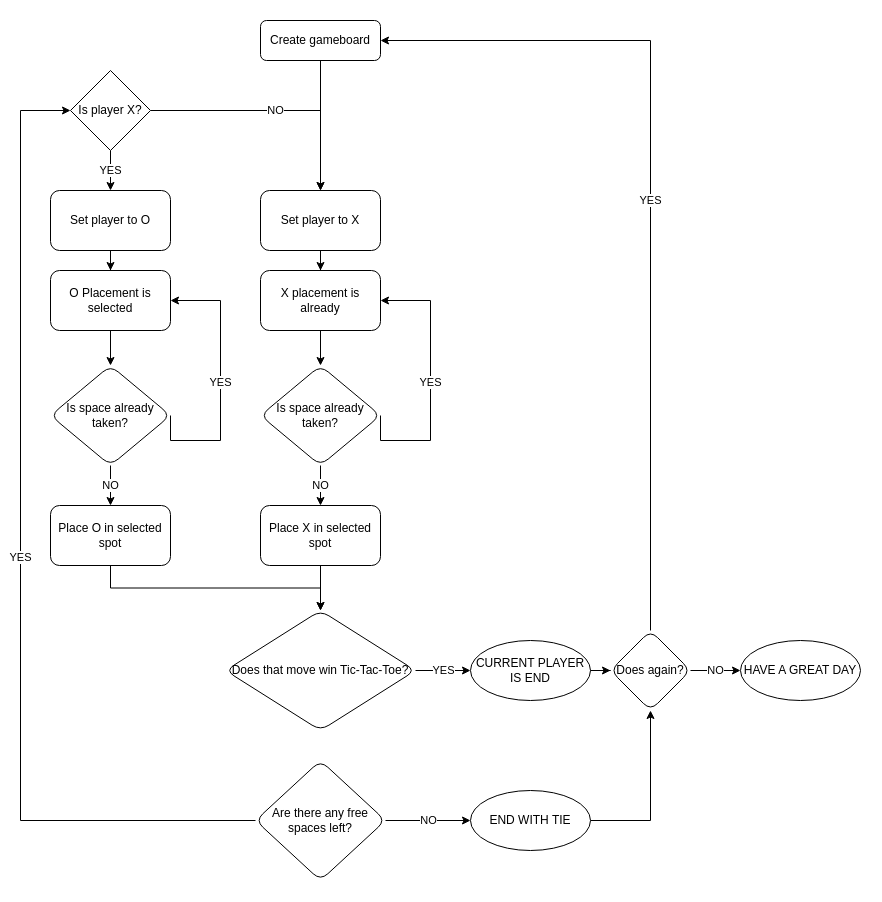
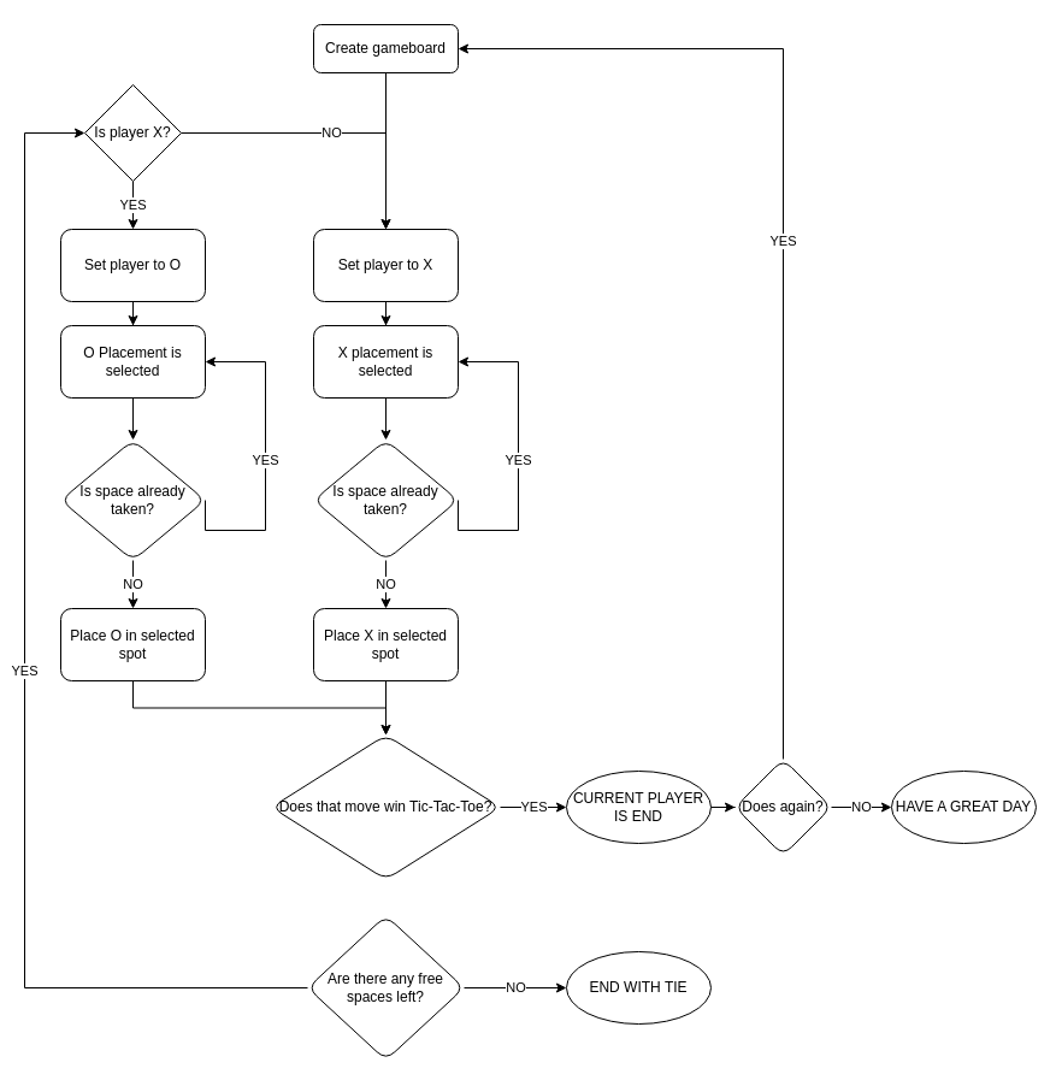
- <mxCell id="7" value="X placement is already" style="whiteSpace=wrap;html=1;rounded=1;glass=0;strokeWidth=1;shadow=0;" vertex="1" parent="1"><mxGeometry x="260" y="270" width="120" height="60" as="geometry" /></mxCell>
+ <mxCell id="7" value="X placement is selected" style="whiteSpace=wrap;html=1;rounded=1;glass=0;strokeWidth=1;shadow=0;" vertex="1" parent="1"><mxGeometry x="260" y="270" width="120" height="60" as="geometry" /></mxCell>
- <mxCell id="20" style="edgeStyle=orthogonalEdgeStyle;rounded=0;orthogonalLoop=1;jettySize=auto;html=1;exitX=1;exitY=0.5;exitDx=0;exitDy=0;" edge="1" parent="1" source="21" target="36"><mxGeometry relative="1" as="geometry" /></mxCell>
